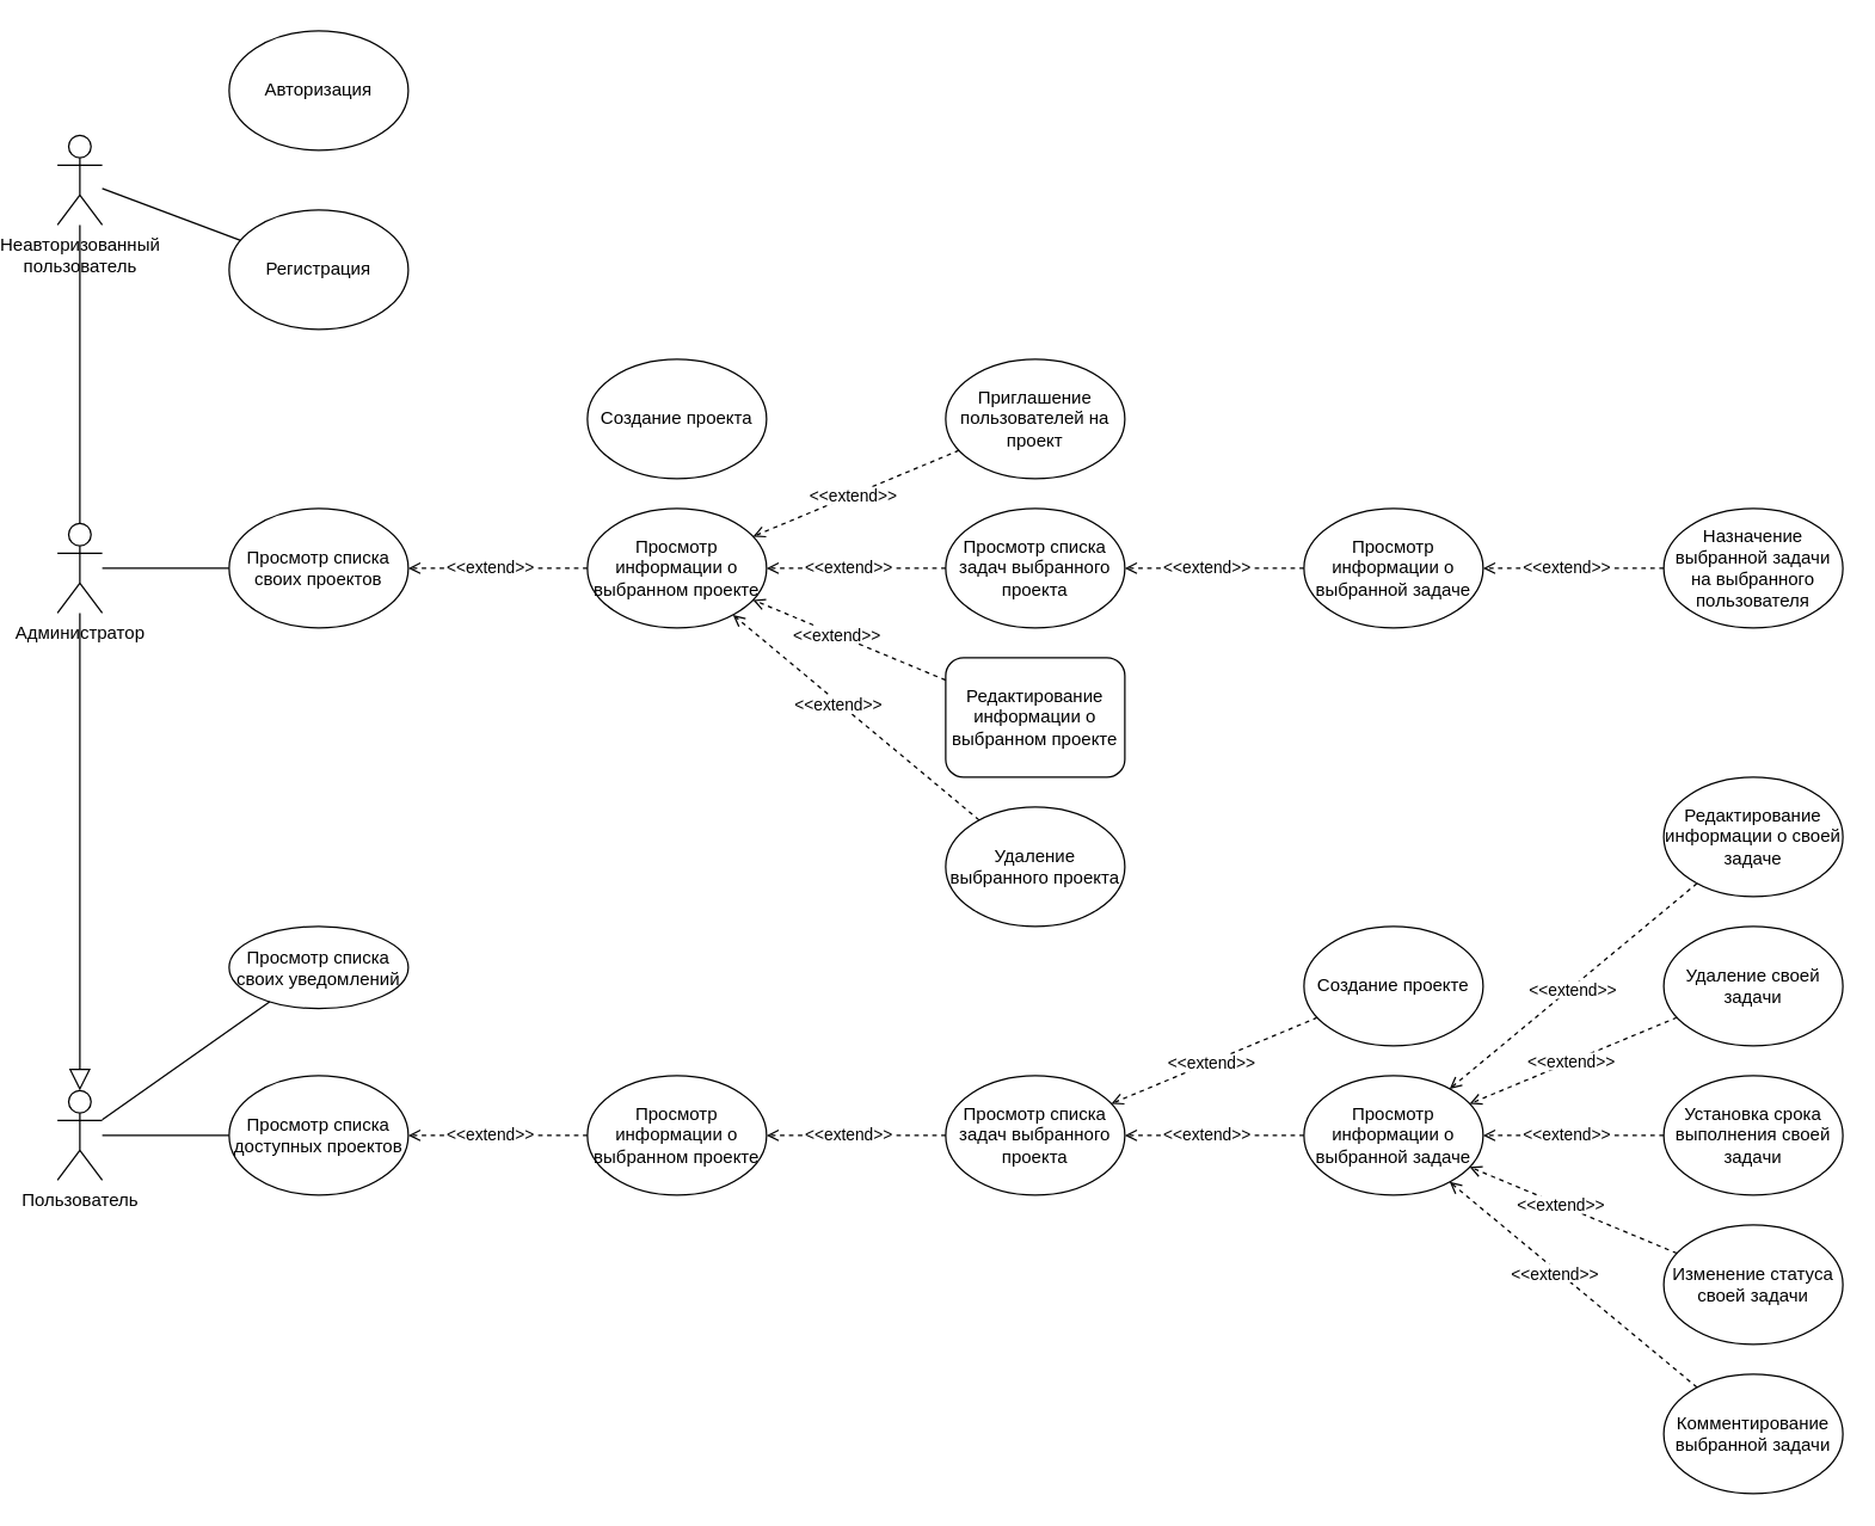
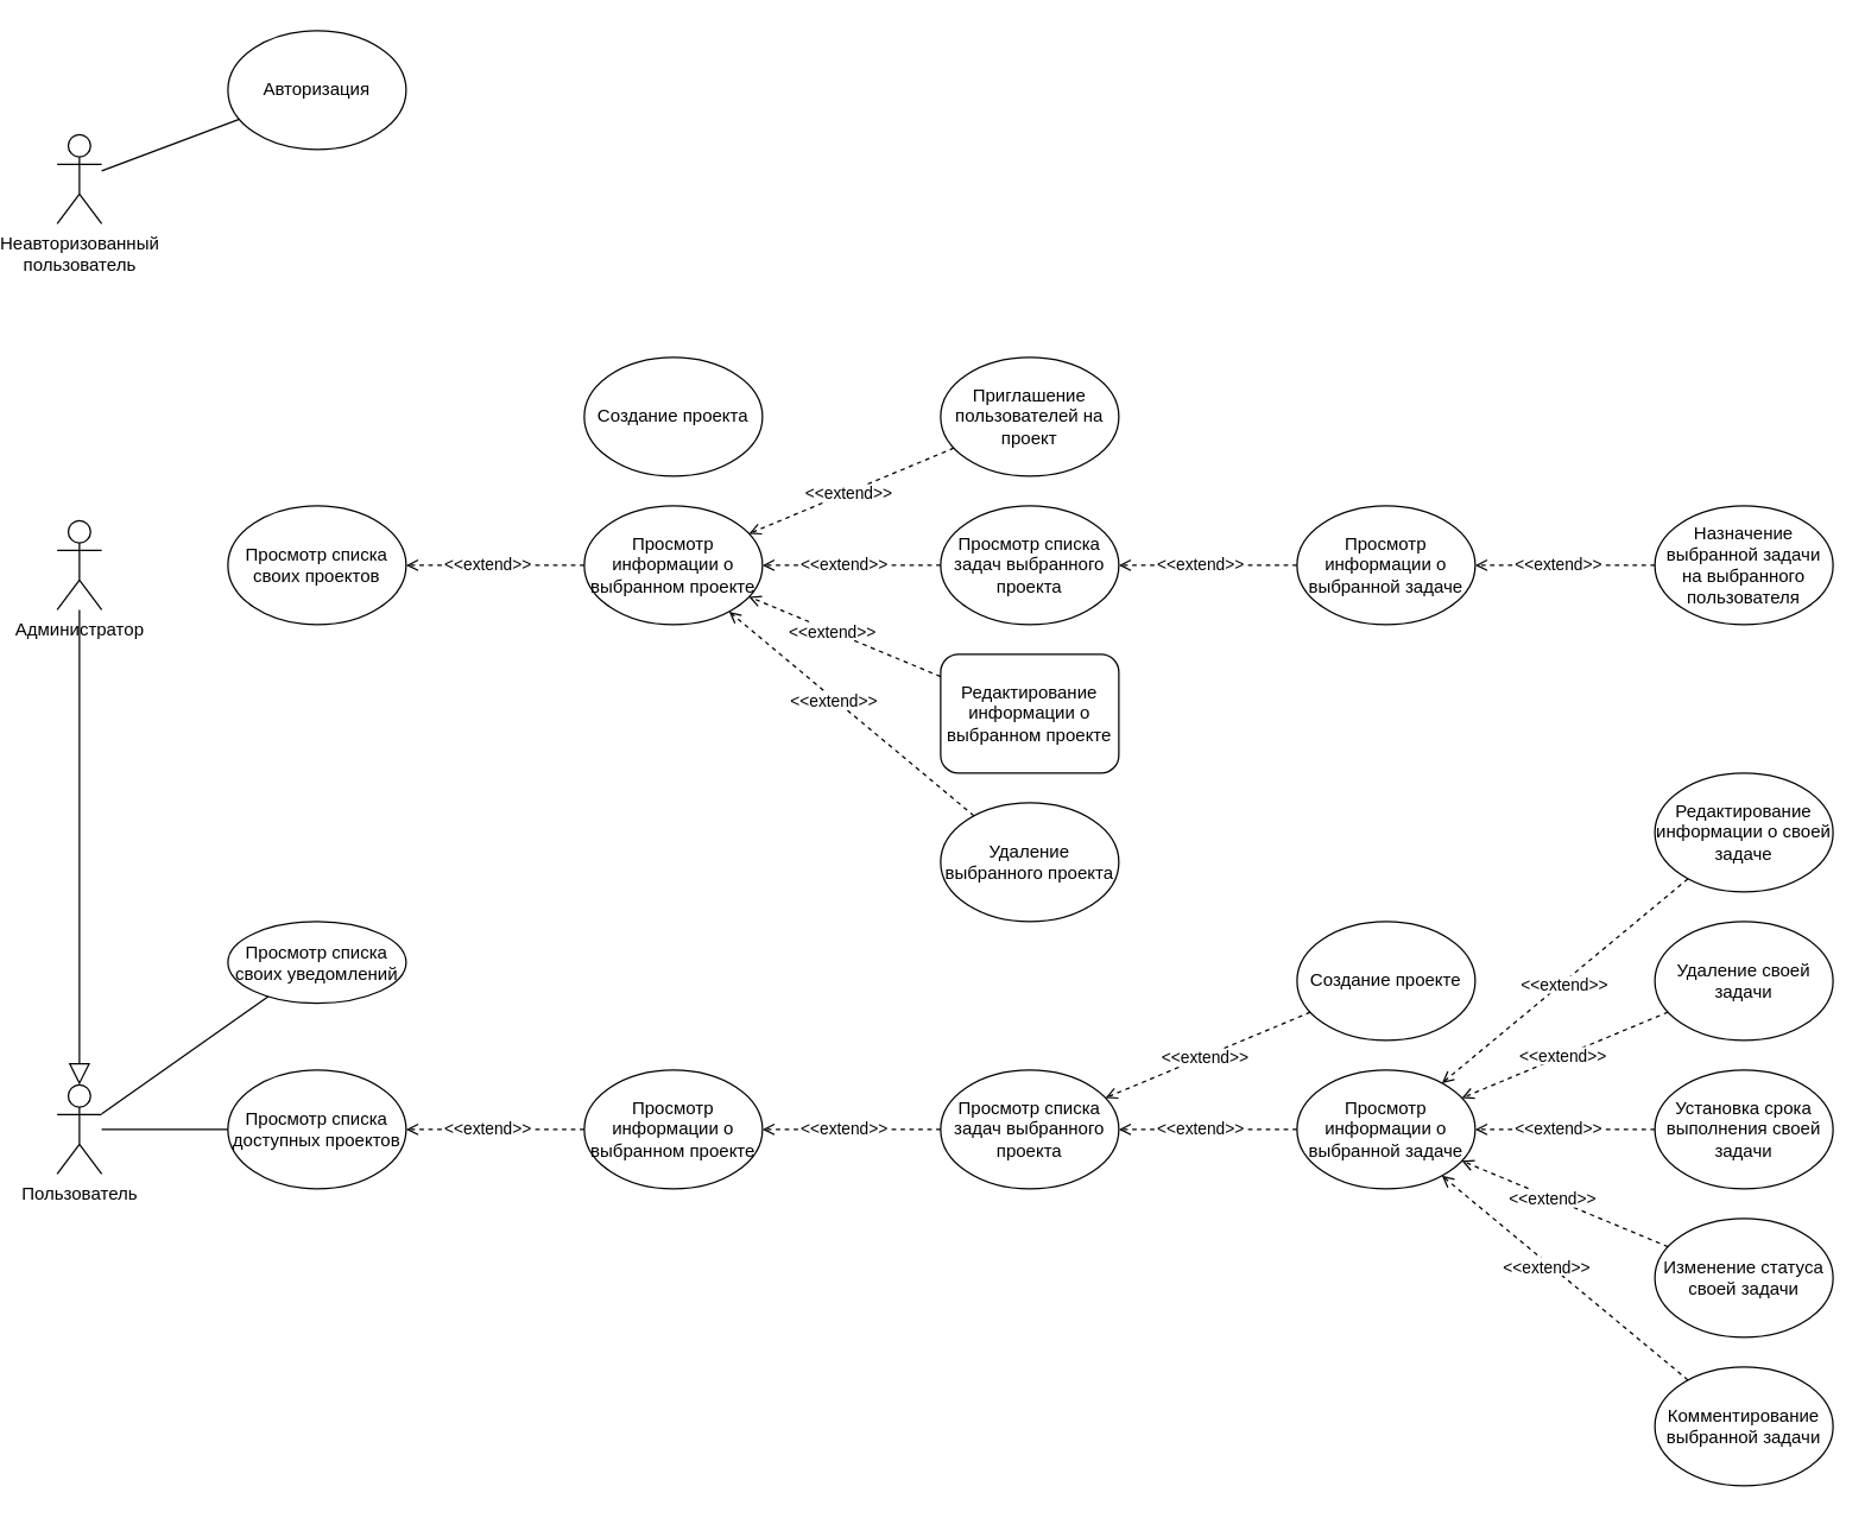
- <mxCell id="6" value="" style="endArrow=none;html=1;rounded=0;" edge="1" parent="1" source="2" target="3"><mxGeometry width="50" height="50" relative="1" as="geometry"><mxPoint x="125" y="140" as="sourcePoint" /><mxPoint x="174.72" y="159.59" as="targetPoint" /></mxGeometry></mxCell>
- <mxCell id="3" value="Регистрация" style="ellipse;whiteSpace=wrap;html=1;" vertex="1" parent="1"><mxGeometry x="135" y="140" width="120" height="80" as="geometry" /></mxCell>
- <mxCell id="5" value="" style="endArrow=none;html=1;rounded=0;" edge="1" parent="1" source="2" target="8"><mxGeometry width="50" height="50" relative="1" as="geometry"><mxPoint x="245" y="310" as="sourcePoint" /><mxPoint x="295" y="260" as="targetPoint" /></mxGeometry></mxCell>
+ <mxCell id="5" value="" style="endArrow=none;html=1;rounded=0;" edge="1" parent="1" source="2" target="4"><mxGeometry width="50" height="50" relative="1" as="geometry"><mxPoint x="245" y="310" as="sourcePoint" /><mxPoint x="295" y="260" as="targetPoint" /></mxGeometry></mxCell>
- <mxCell id="9" value="" style="endArrow=none;html=1;rounded=0;" edge="1" source="8" target="10" parent="1"><mxGeometry width="50" height="50" relative="1" as="geometry"><mxPoint x="125" y="380" as="sourcePoint" /><mxPoint x="174.72" y="399.59" as="targetPoint" /></mxGeometry></mxCell>
